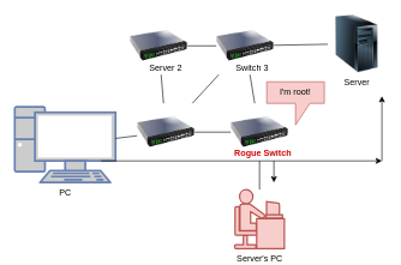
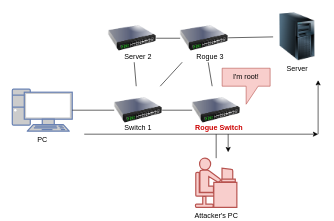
- <mxCell id="18" value="&lt;span style=&quot;color: rgb(0 , 0 , 0) ; font-family: &amp;#34;helvetica&amp;#34; ; font-size: 12px ; font-style: normal ; font-weight: 400 ; letter-spacing: normal ; text-indent: 0px ; text-transform: none ; word-spacing: 0px ; background-color: rgb(255 , 255 , 255) ; display: inline ; float: none&quot;&gt;Switch 3&lt;/span&gt;" style="text;whiteSpace=wrap;html=1;align=center;" vertex="1" parent="1"><mxGeometry x="310" y="80" width="80" height="20" as="geometry" /></mxCell>
+ <mxCell id="18" value="&lt;span style=&quot;color: rgb(0 , 0 , 0) ; font-family: &amp;#34;helvetica&amp;#34; ; font-size: 12px ; font-style: normal ; font-weight: 400 ; letter-spacing: normal ; text-indent: 0px ; text-transform: none ; word-spacing: 0px ; background-color: rgb(255 , 255 , 255) ; display: inline ; float: none&quot;&gt;Rogue 3&lt;/span&gt;" style="text;whiteSpace=wrap;html=1;align=center;" vertex="1" parent="1"><mxGeometry x="310" y="80" width="80" height="20" as="geometry" /></mxCell>
- <mxCell id="2" value="&lt;font color=&quot;#000000&quot;&gt;PC&lt;/font&gt;" style="fontColor=#0066CC;verticalAlign=top;verticalLabelPosition=bottom;labelPosition=center;align=center;html=1;outlineConnect=0;fillColor=#CCCCCC;strokeColor=#6881B3;gradientColor=none;gradientDirection=north;strokeWidth=2;shape=mxgraph.networks.pc;" vertex="1" parent="1"><mxGeometry x="20" y="148" width="140" height="105" as="geometry" /></mxCell>
+ <mxCell id="2" value="&lt;font color=&quot;#000000&quot;&gt;PC&lt;/font&gt;" style="fontColor=#0066CC;verticalAlign=top;verticalLabelPosition=bottom;labelPosition=center;align=center;html=1;outlineConnect=0;fillColor=#CCCCCC;strokeColor=#6881B3;gradientColor=none;gradientDirection=north;strokeWidth=2;shape=mxgraph.networks.pc;" vertex="1" parent="1"><mxGeometry x="20" y="148" width="100" height="70" as="geometry" /></mxCell>
+ <mxCell id="16" value="&lt;span style=&quot;color: rgb(0 , 0 , 0) ; font-family: &amp;#34;helvetica&amp;#34; ; font-size: 12px ; font-style: normal ; font-weight: 400 ; letter-spacing: normal ; text-indent: 0px ; text-transform: none ; word-spacing: 0px ; background-color: rgb(255 , 255 , 255) ; display: inline ; float: none&quot;&gt;Switch 1&lt;/span&gt;" style="text;whiteSpace=wrap;html=1;align=center;" vertex="1" parent="1"><mxGeometry x="190" y="198" width="80" height="20" as="geometry" /></mxCell>
- <mxCell id="20" value="Server's PC" style="shape=mxgraph.cisco.people.androgenous_person;html=1;dashed=0;fillColor=#f8cecc;strokeColor=#b85450;strokeWidth=2;verticalLabelPosition=bottom;verticalAlign=top;align=center;" vertex="1" parent="1"><mxGeometry x="325.5" y="263" width="69" height="82" as="geometry" /></mxCell>
+ <mxCell id="20" value="Attacker's PC" style="shape=mxgraph.cisco.people.androgenous_person;html=1;dashed=0;fillColor=#f8cecc;strokeColor=#b85450;strokeWidth=2;verticalLabelPosition=bottom;verticalAlign=top;align=center;" vertex="1" parent="1"><mxGeometry x="325.5" y="263" width="69" height="82" as="geometry" /></mxCell>
